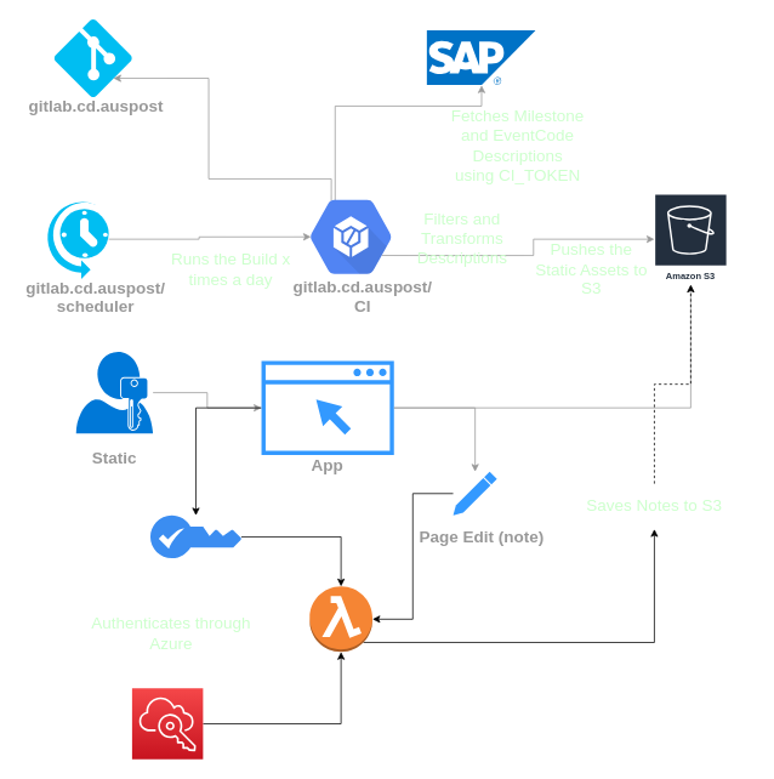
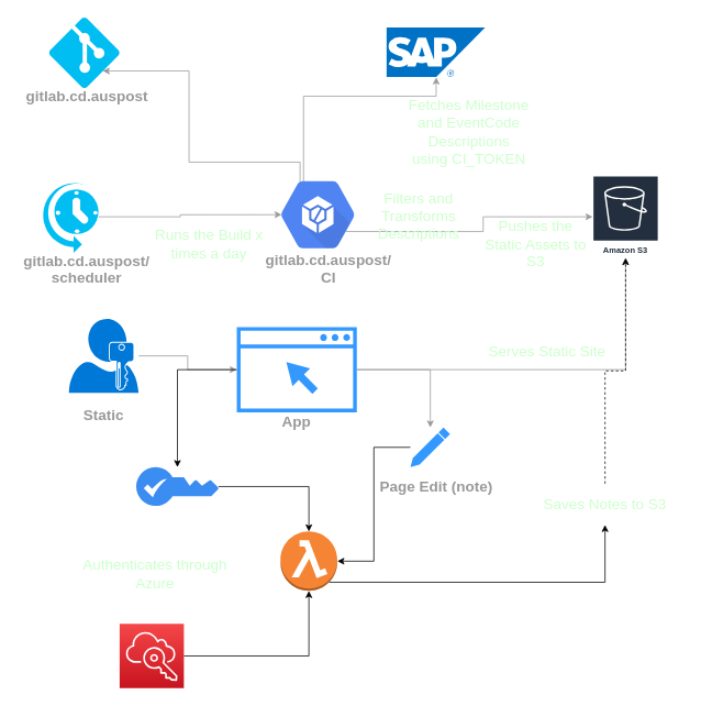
+ <mxCell id="30" value="&lt;font style=&quot;font-size: 18px&quot;&gt;&lt;font color=&quot;#ccffcc&quot;&gt;Serves Static Site&lt;/font&gt;&lt;br&gt;&lt;/font&gt;" style="text;html=1;strokeColor=none;fillColor=none;align=center;verticalAlign=middle;whiteSpace=wrap;rounded=0;" parent="1" vertex="1"><mxGeometry x="569" y="406" width="190" height="40" as="geometry" /></mxCell>
- <mxCell id="33" value="&lt;font style=&quot;font-size: 18px&quot;&gt;&lt;font color=&quot;#ccffcc&quot;&gt;Saves Notes to S3&lt;/font&gt;&lt;br&gt;&lt;/font&gt;" style="text;html=1;strokeColor=none;fillColor=none;align=center;verticalAlign=middle;whiteSpace=wrap;rounded=0;" parent="1" vertex="1"><mxGeometry x="624" y="531" width="190" height="50" as="geometry" /></mxCell>
+ <mxCell id="33" value="&lt;font style=&quot;font-size: 18px&quot;&gt;&lt;font color=&quot;#ccffcc&quot;&gt;Saves Notes to S3&lt;/font&gt;&lt;br&gt;&lt;/font&gt;" style="text;html=1;strokeColor=none;fillColor=none;align=center;verticalAlign=middle;whiteSpace=wrap;rounded=0;" parent="1" vertex="1"><mxGeometry x="639" y="586" width="190" height="50" as="geometry" /></mxCell>
